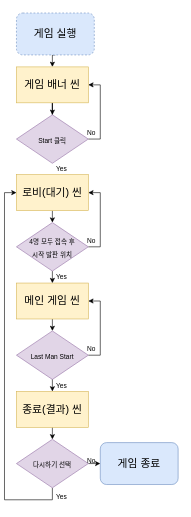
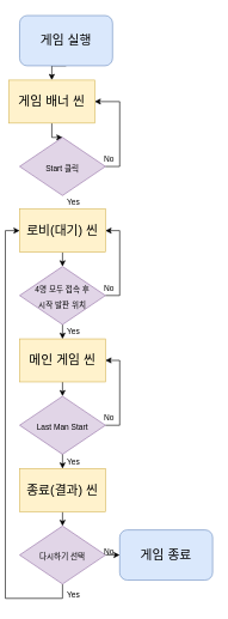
- <mxCell id="3" value="&lt;font style=&quot;font-size: 18px&quot;&gt;게임 실행&lt;/font&gt;" style="rounded=1;whiteSpace=wrap;html=1;fillColor=#dae8fc;strokeColor=#6c8ebf;dashed=1;" vertex="1" parent="1"><mxGeometry x="20" y="20" width="130" height="70" as="geometry" /></mxCell>
+ <mxCell id="3" value="&lt;font style=&quot;font-size: 18px&quot;&gt;게임 실행&lt;/font&gt;" style="rounded=1;whiteSpace=wrap;html=1;fillColor=#dae8fc;strokeColor=#6c8ebf;" vertex="1" parent="1"><mxGeometry x="20" y="20" width="130" height="70" as="geometry" /></mxCell>
- <mxCell id="5" value="게임 배너 씬" style="rounded=0;whiteSpace=wrap;html=1;fontSize=18;fillColor=#fff2cc;strokeColor=#d6b656;" vertex="1" parent="1"><mxGeometry x="20" y="110" width="120" height="60" as="geometry" /></mxCell>
+ <mxCell id="5" value="게임 배너 씬" style="rounded=0;whiteSpace=wrap;html=1;fontSize=18;fillColor=#fff2cc;strokeColor=#d6b656;" vertex="1" parent="1"><mxGeometry x="5" y="110" width="120" height="60" as="geometry" /></mxCell>
